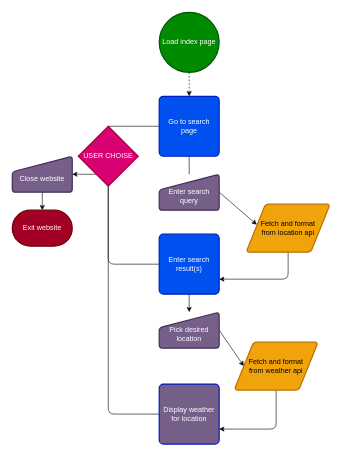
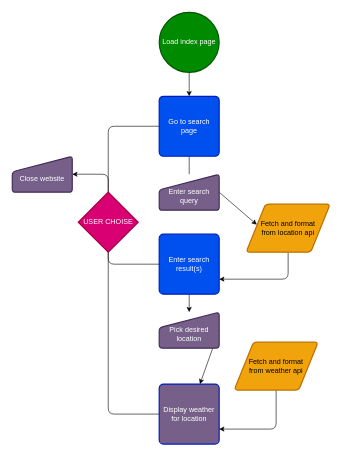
- <mxCell id="2" style="edgeStyle=none;html=1;exitX=0.5;exitY=1;exitDx=0;exitDy=0;exitPerimeter=0;entryX=0.5;entryY=0;entryDx=0;entryDy=0;dashed=1;" parent="1" source="3" target="8" edge="1"><mxGeometry relative="1" as="geometry" /></mxCell>
+ <mxCell id="2" style="edgeStyle=none;html=1;exitX=0.5;exitY=1;exitDx=0;exitDy=0;exitPerimeter=0;entryX=0.5;entryY=0;entryDx=0;entryDy=0;" parent="1" source="3" target="8" edge="1"><mxGeometry relative="1" as="geometry" /></mxCell>
- <mxCell id="24" value="USER CHOISE" style="strokeWidth=2;html=1;shape=mxgraph.flowchart.decision;whiteSpace=wrap;fillColor=#d80073;fontColor=#ffffff;strokeColor=#A50040;" vertex="1" parent="1"><mxGeometry x="130" y="210" width="100" height="100" as="geometry" /></mxCell>
+ <mxCell id="24" value="USER CHOISE" style="strokeWidth=2;html=1;shape=mxgraph.flowchart.decision;whiteSpace=wrap;fillColor=#d80073;fontColor=#ffffff;strokeColor=#A50040;" vertex="1" parent="1"><mxGeometry x="130" y="320" width="100" height="100" as="geometry" /></mxCell>
- <mxCell id="16" style="edgeStyle=none;html=1;exitX=0.5;exitY=1;exitDx=0;exitDy=0;entryX=0.5;entryY=0;entryDx=0;entryDy=0;entryPerimeter=0;" parent="1" source="17" target="15" edge="1"><mxGeometry relative="1" as="geometry" /></mxCell>
- <mxCell id="15" value="Exit website" style="strokeWidth=2;html=1;shape=mxgraph.flowchart.terminator;whiteSpace=wrap;fillColor=#a20025;fontColor=#ffffff;strokeColor=#6F0000;" parent="1" vertex="1"><mxGeometry x="20" y="350" width="100" height="60" as="geometry" /></mxCell>
- <mxCell id="11" style="edgeStyle=none;html=1;exitX=1;exitY=0.5;exitDx=0;exitDy=0;entryX=0;entryY=0.5;entryDx=0;entryDy=0;" parent="1" source="12" target="21" edge="1"><mxGeometry relative="1" as="geometry" /></mxCell>
+ <mxCell id="11" style="edgeStyle=none;html=1;exitX=1;exitY=0.5;exitDx=0;exitDy=0;" parent="1" source="12" target="14" edge="1"><mxGeometry relative="1" as="geometry" /></mxCell>
